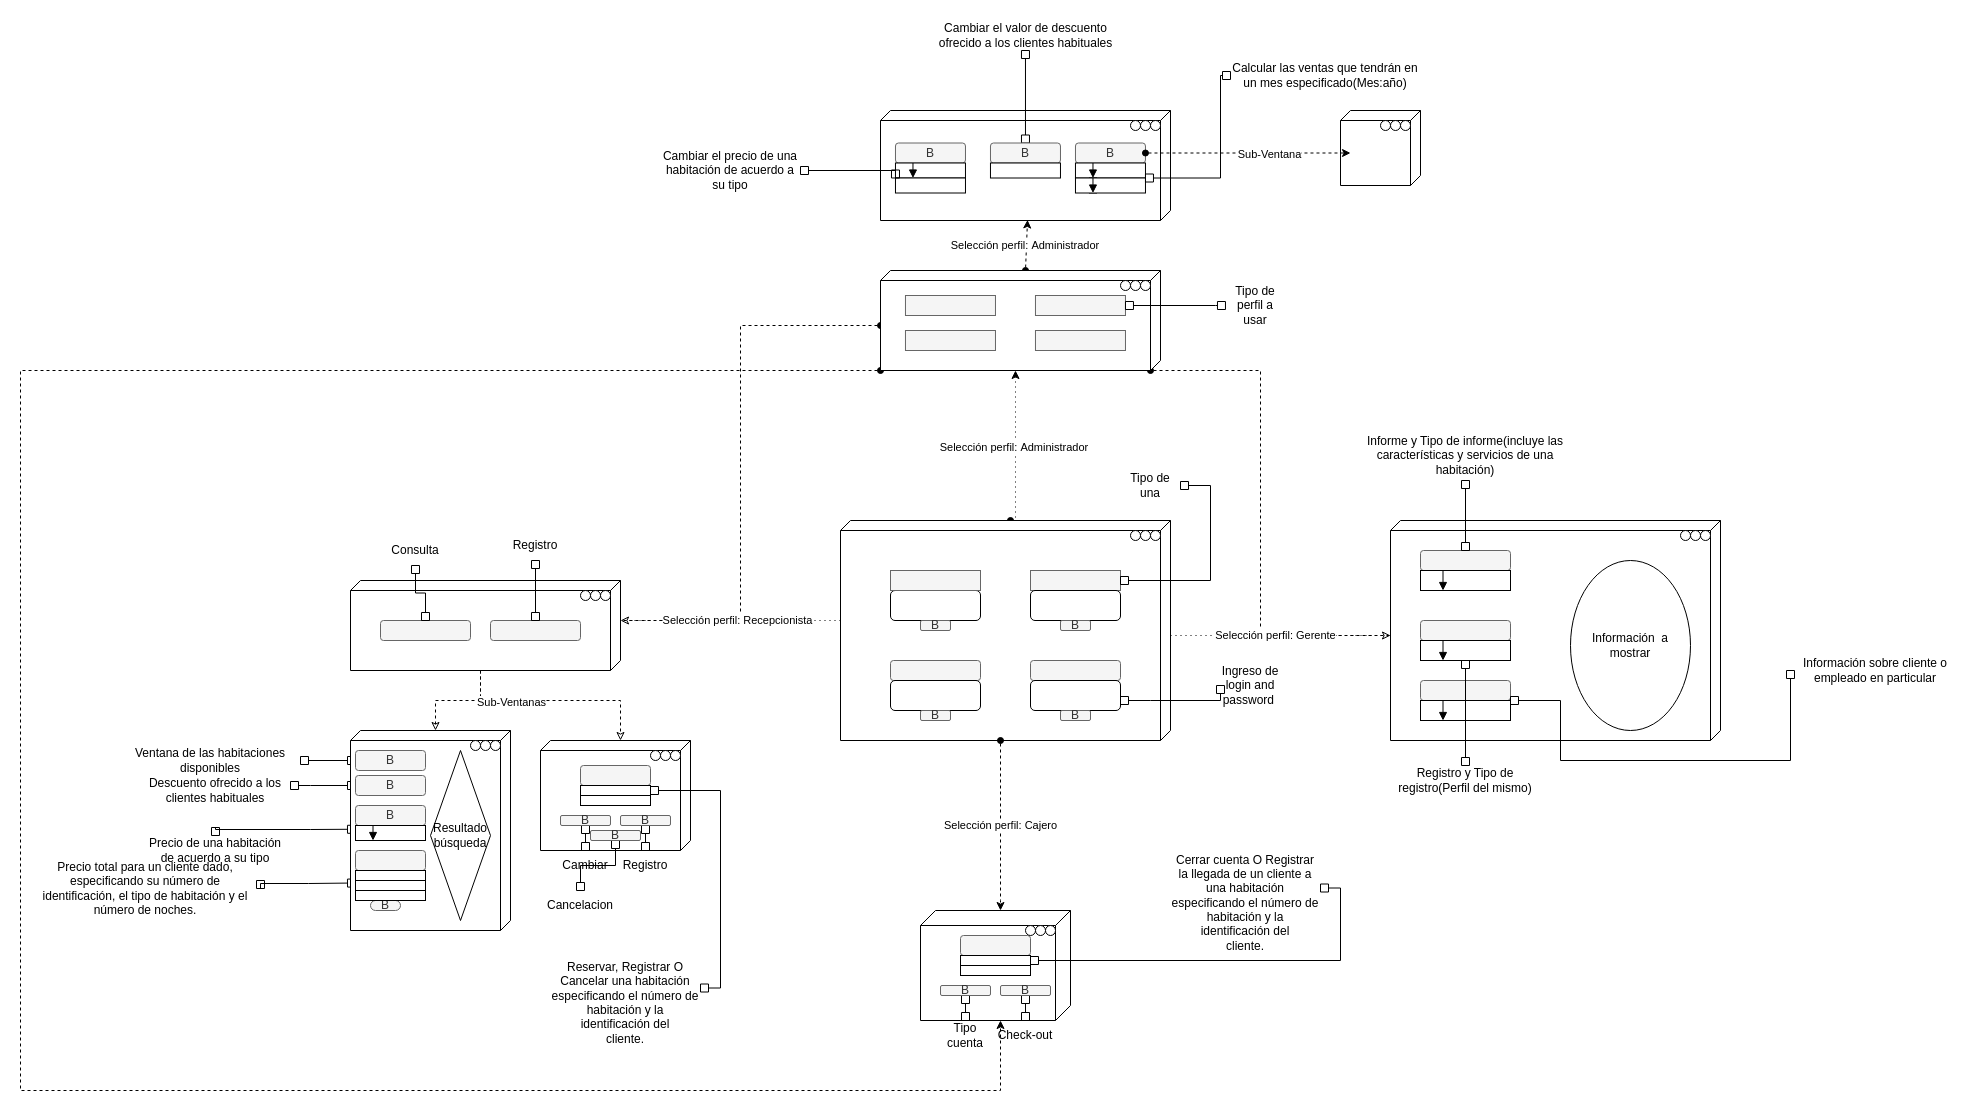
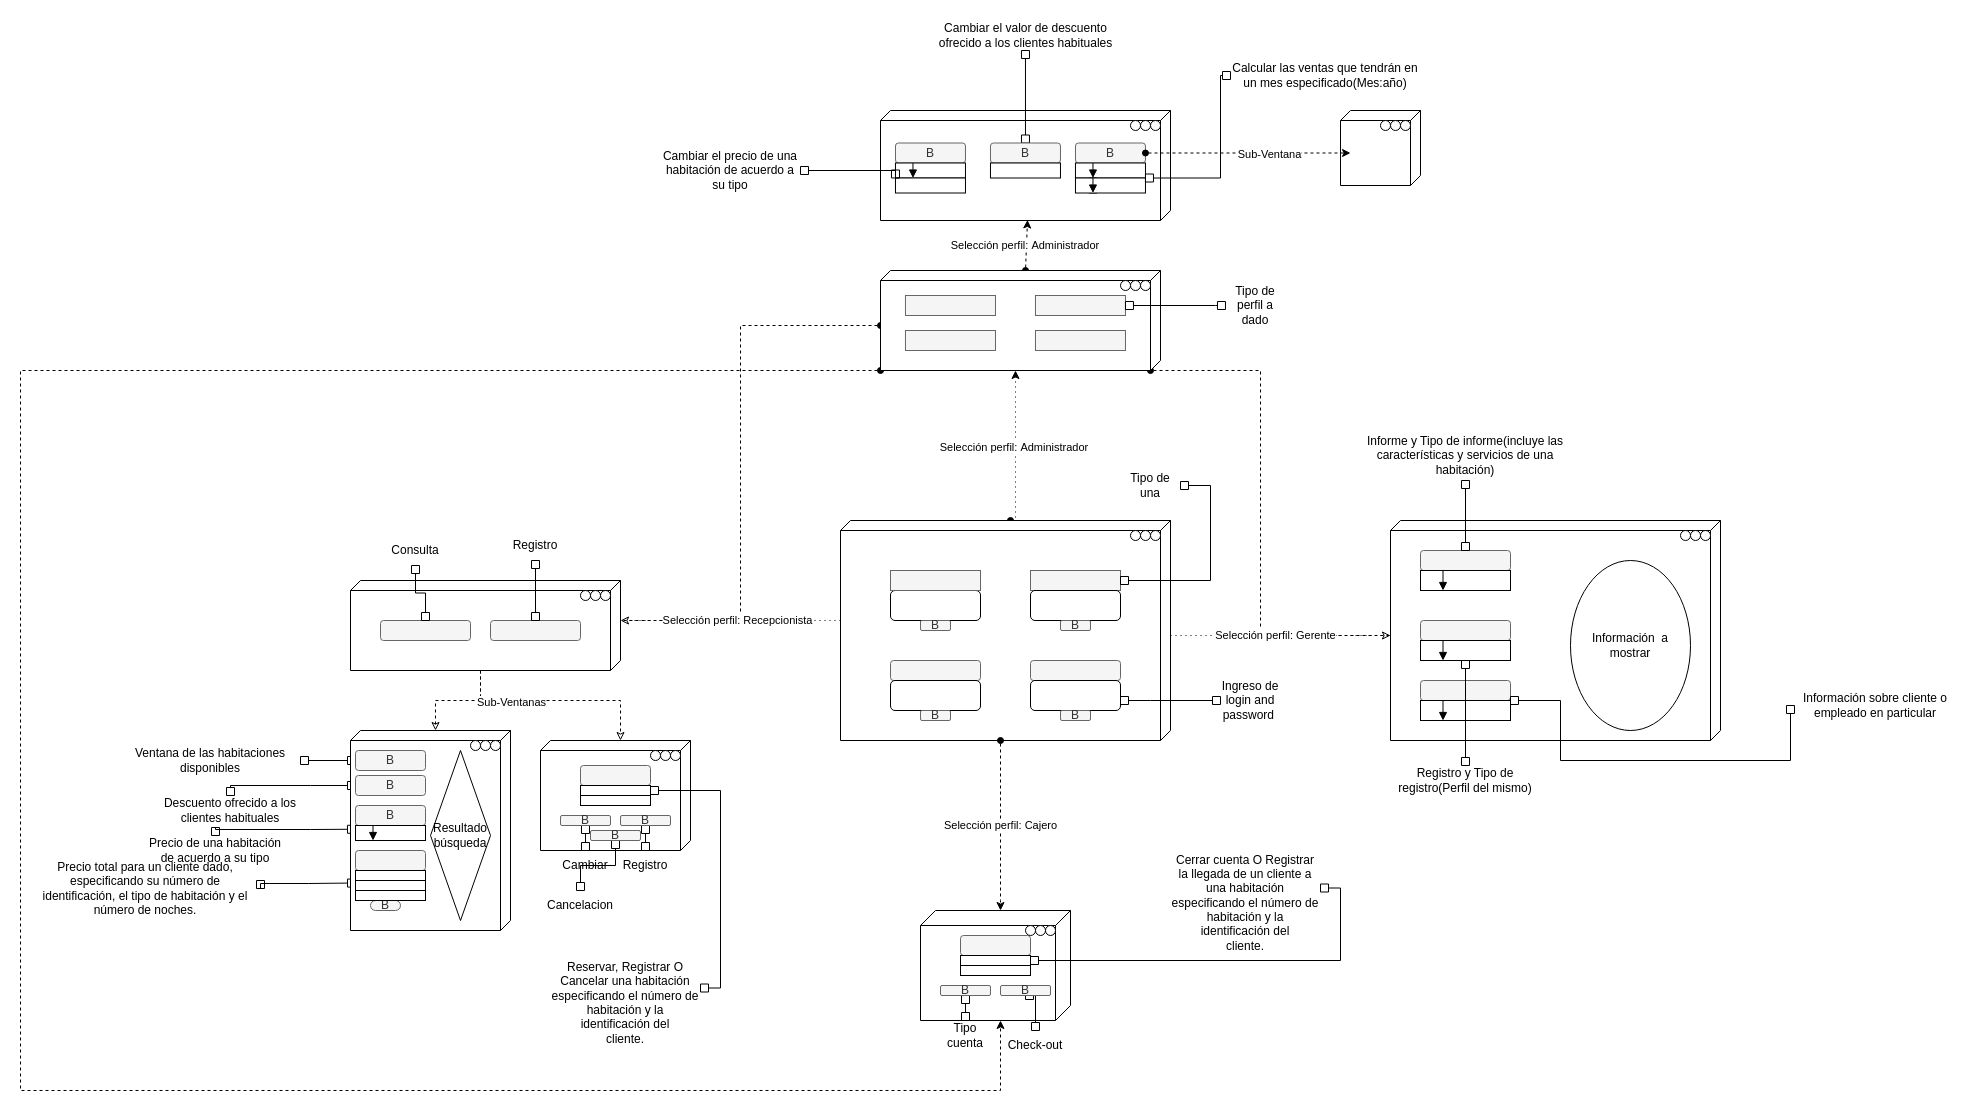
- <mxCell id="95" value="Tipo de perfil a usar" style="text;html=1;strokeColor=none;fillColor=none;align=center;verticalAlign=middle;whiteSpace=wrap;rounded=0;" vertex="1" parent="1"><mxGeometry x="1224.97" y="290" width="60" height="30" as="geometry" /></mxCell>
+ <mxCell id="95" value="Tipo de perfil a dado" style="text;html=1;strokeColor=none;fillColor=none;align=center;verticalAlign=middle;whiteSpace=wrap;rounded=0;" vertex="1" parent="1"><mxGeometry x="1224.97" y="290" width="60" height="30" as="geometry" /></mxCell>
- <mxCell id="134" value="Información sobre cliente o empleado en particular" style="text;html=1;strokeColor=none;fillColor=none;align=center;verticalAlign=middle;whiteSpace=wrap;rounded=0;" vertex="1" parent="1"><mxGeometry x="1790" y="655" width="170" height="30" as="geometry" /></mxCell>
+ <mxCell id="134" value="Información sobre cliente o empleado en particular" style="text;html=1;strokeColor=none;fillColor=none;align=center;verticalAlign=middle;whiteSpace=wrap;rounded=0;" vertex="1" parent="1"><mxGeometry x="1790" y="690" width="170" height="30" as="geometry" /></mxCell>
- <mxCell id="35" value="Ingreso de login and password&amp;nbsp;" style="text;html=1;strokeColor=none;fillColor=none;align=center;verticalAlign=middle;whiteSpace=wrap;rounded=0;" vertex="1" parent="1"><mxGeometry x="1220" y="670" width="60" height="30" as="geometry" /></mxCell>
+ <mxCell id="35" value="Ingreso de login and password&amp;nbsp;" style="text;html=1;strokeColor=none;fillColor=none;align=center;verticalAlign=middle;whiteSpace=wrap;rounded=0;" vertex="1" parent="1"><mxGeometry x="1220" y="685" width="60" height="30" as="geometry" /></mxCell>
- <mxCell id="60" value="Descuento ofrecido a los clientes habituales" style="text;html=1;strokeColor=none;fillColor=none;align=center;verticalAlign=middle;whiteSpace=wrap;rounded=0;" vertex="1" parent="1"><mxGeometry x="140" y="775" width="150" height="30" as="geometry" /></mxCell>
+ <mxCell id="60" value="Descuento ofrecido a los clientes habituales" style="text;html=1;strokeColor=none;fillColor=none;align=center;verticalAlign=middle;whiteSpace=wrap;rounded=0;" vertex="1" parent="1"><mxGeometry x="155" y="795" width="150" height="30" as="geometry" /></mxCell>
- <mxCell id="89" value="Check-out" style="text;html=1;strokeColor=none;fillColor=none;align=center;verticalAlign=middle;whiteSpace=wrap;rounded=0;" vertex="1" parent="1"><mxGeometry x="995" y="1020" width="60" height="30" as="geometry" /></mxCell>
+ <mxCell id="89" value="Check-out" style="text;html=1;strokeColor=none;fillColor=none;align=center;verticalAlign=middle;whiteSpace=wrap;rounded=0;" vertex="1" parent="1"><mxGeometry x="1005" y="1030" width="60" height="30" as="geometry" /></mxCell>
